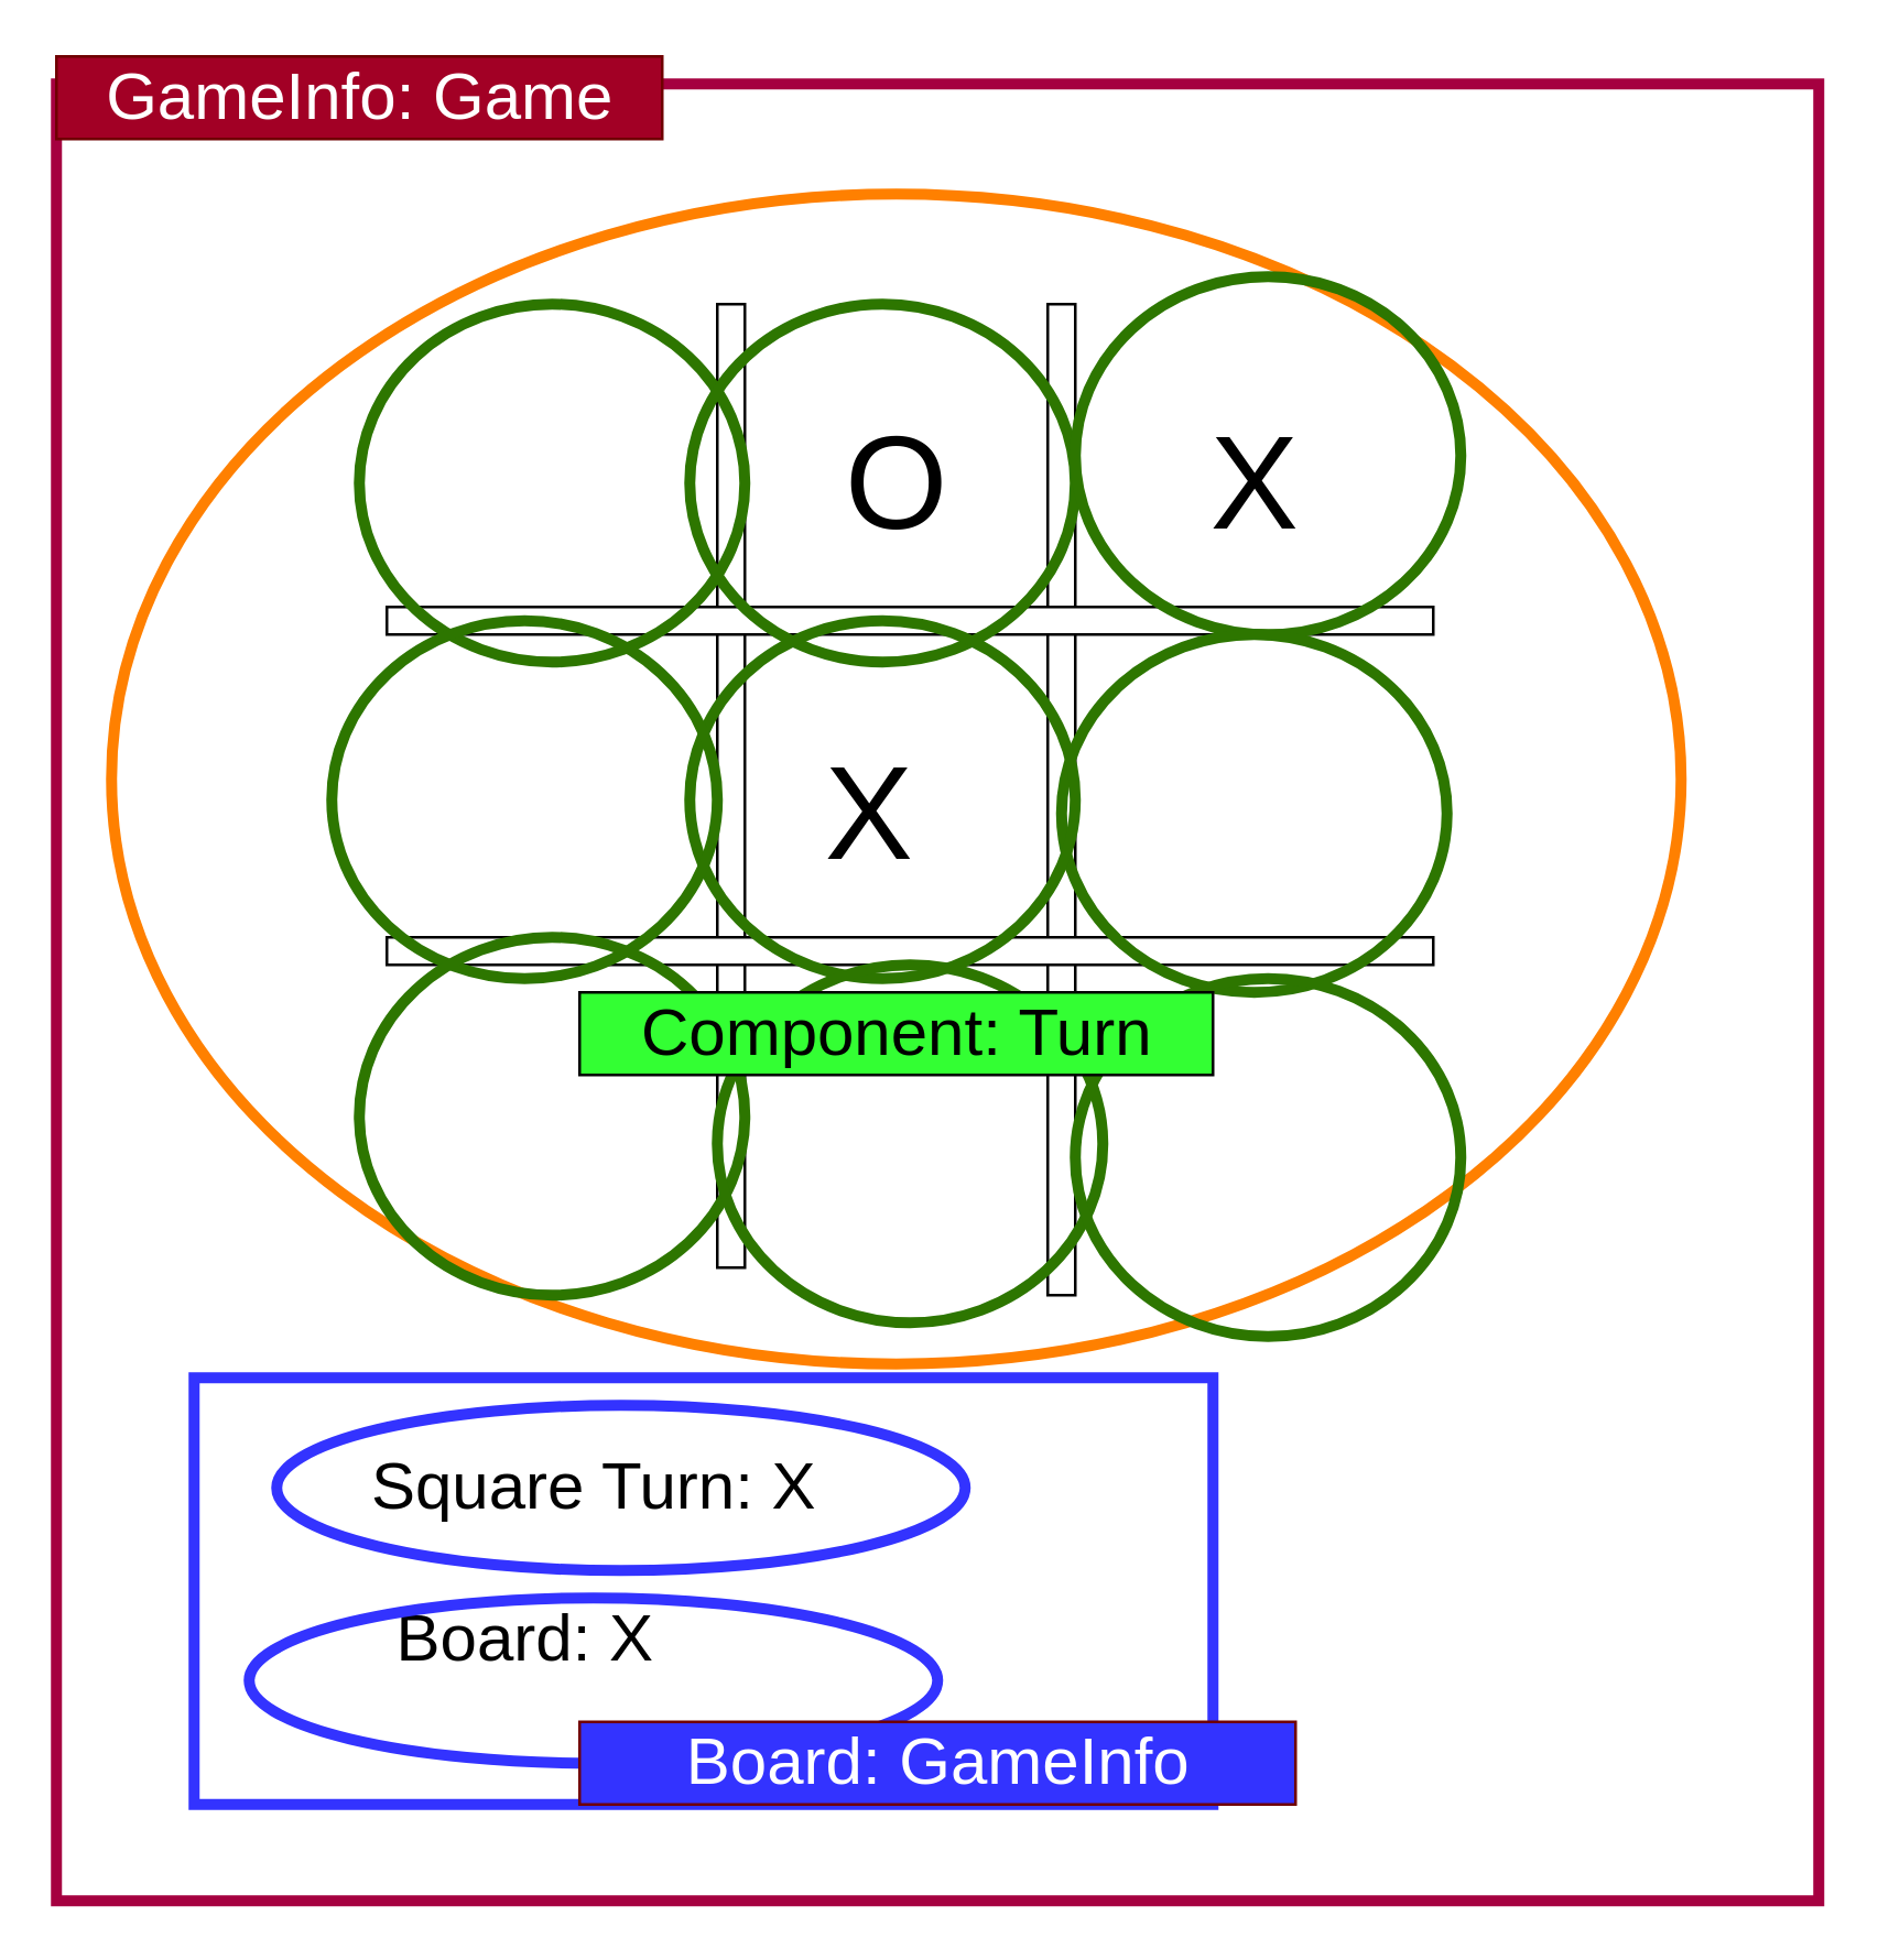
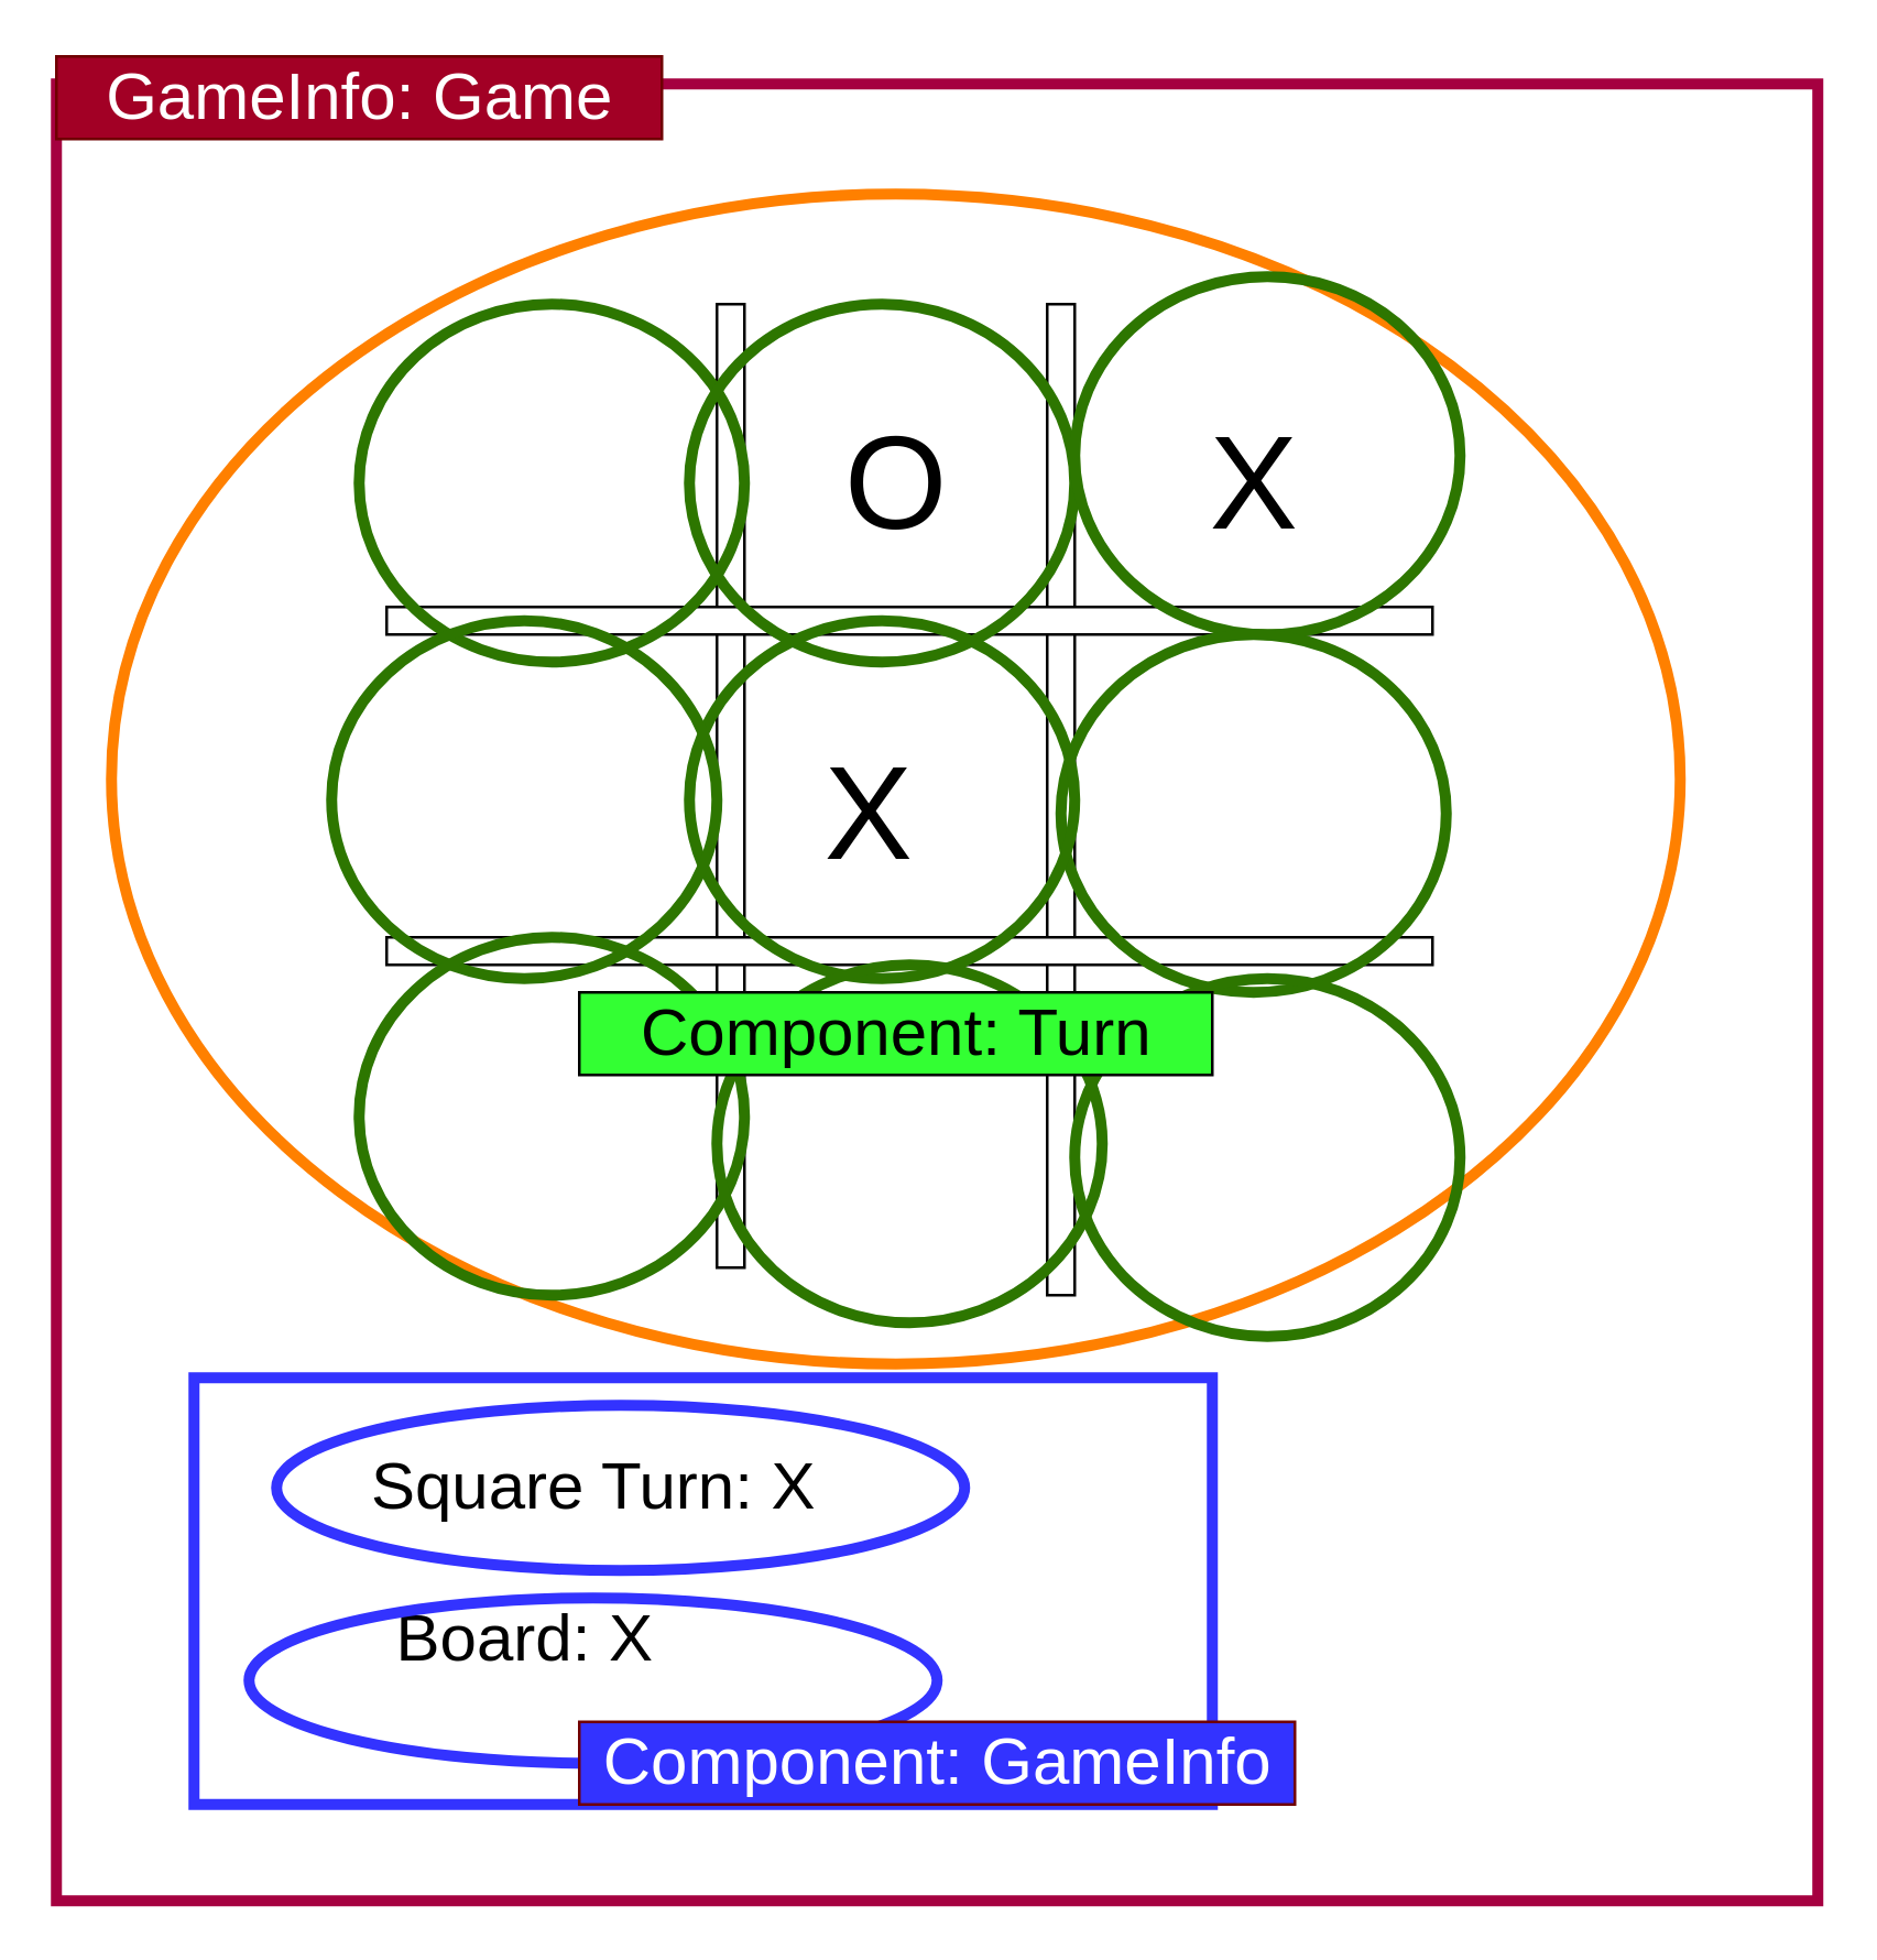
- <mxCell id="27" value="Board: GameInfo" style="text;html=1;resizable=0;autosize=1;align=center;verticalAlign=middle;points=[];fillColor=#3333FF;strokeColor=#6F0000;rounded=0;fontSize=24;fontColor=#ffffff;" vertex="1" parent="1"><mxGeometry x="210" y="625" width="260" height="30" as="geometry" /></mxCell>
+ <mxCell id="27" value="Component: GameInfo" style="text;html=1;resizable=0;autosize=1;align=center;verticalAlign=middle;points=[];fillColor=#3333FF;strokeColor=#6F0000;rounded=0;fontSize=24;fontColor=#ffffff;" vertex="1" parent="1"><mxGeometry x="210" y="625" width="260" height="30" as="geometry" /></mxCell>
